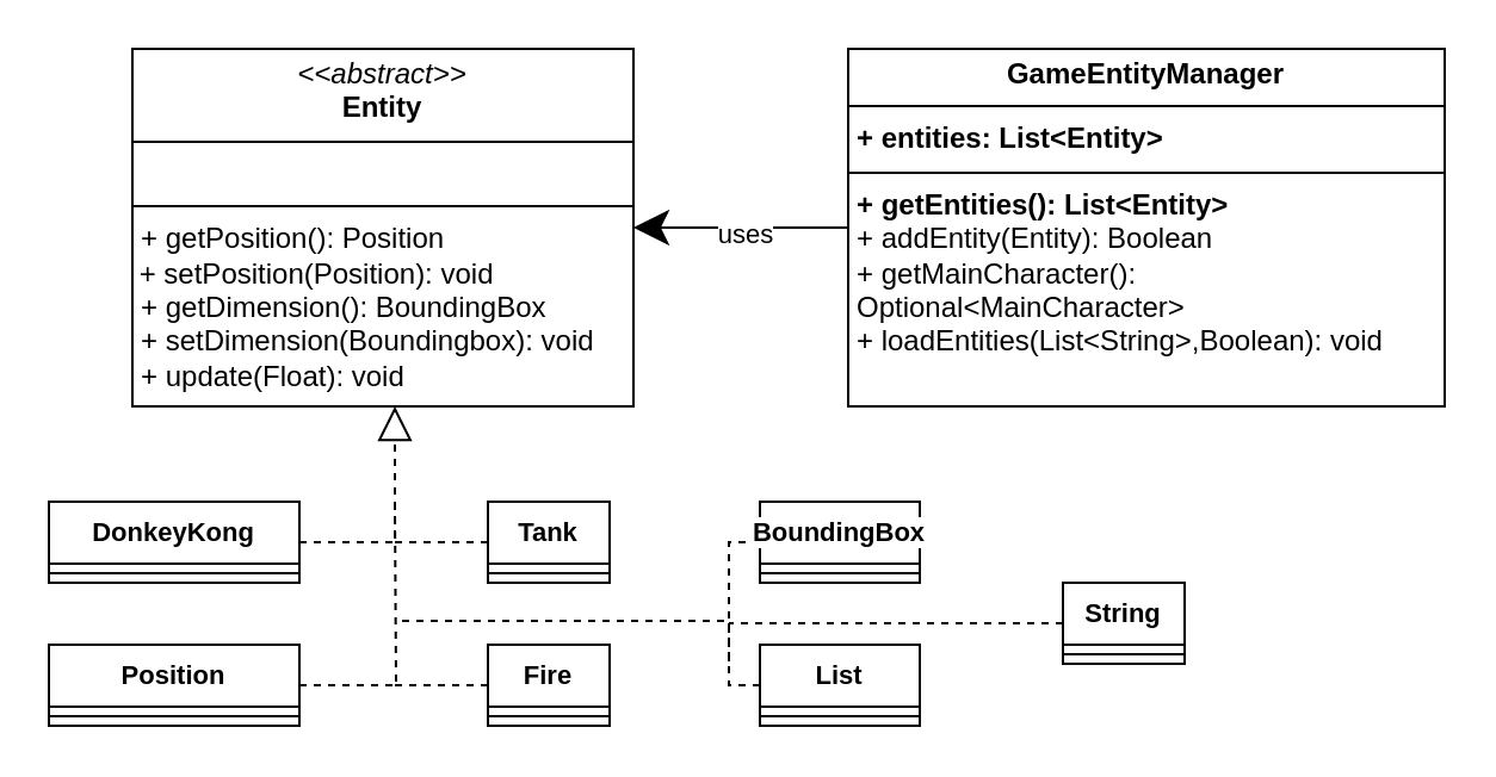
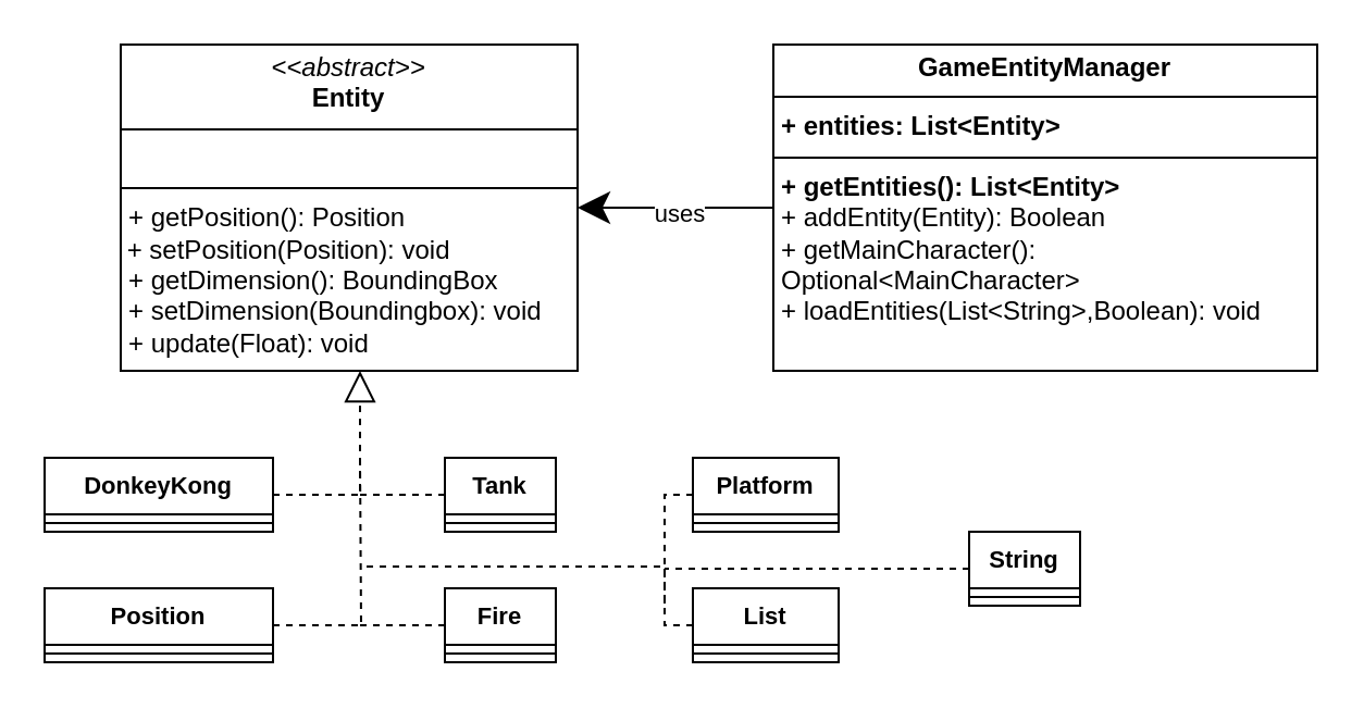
- <mxCell id="10" value="BoundingBox" style="swimlane;fontStyle=1;align=center;verticalAlign=top;childLayout=stackLayout;horizontal=1;startSize=26;horizontalStack=0;resizeParent=1;resizeParentMax=0;resizeLast=0;collapsible=1;marginBottom=0;whiteSpace=wrap;html=1;fontFamily=Helvetica;fontSize=11;fontColor=default;labelBackgroundColor=default;" parent="1" vertex="1"><mxGeometry x="318" y="210" width="67" height="34" as="geometry" /></mxCell>
+ <mxCell id="10" value="Platform" style="swimlane;fontStyle=1;align=center;verticalAlign=top;childLayout=stackLayout;horizontal=1;startSize=26;horizontalStack=0;resizeParent=1;resizeParentMax=0;resizeLast=0;collapsible=1;marginBottom=0;whiteSpace=wrap;html=1;fontFamily=Helvetica;fontSize=11;fontColor=default;labelBackgroundColor=default;" parent="1" vertex="1"><mxGeometry x="318" y="210" width="67" height="34" as="geometry" /></mxCell>
